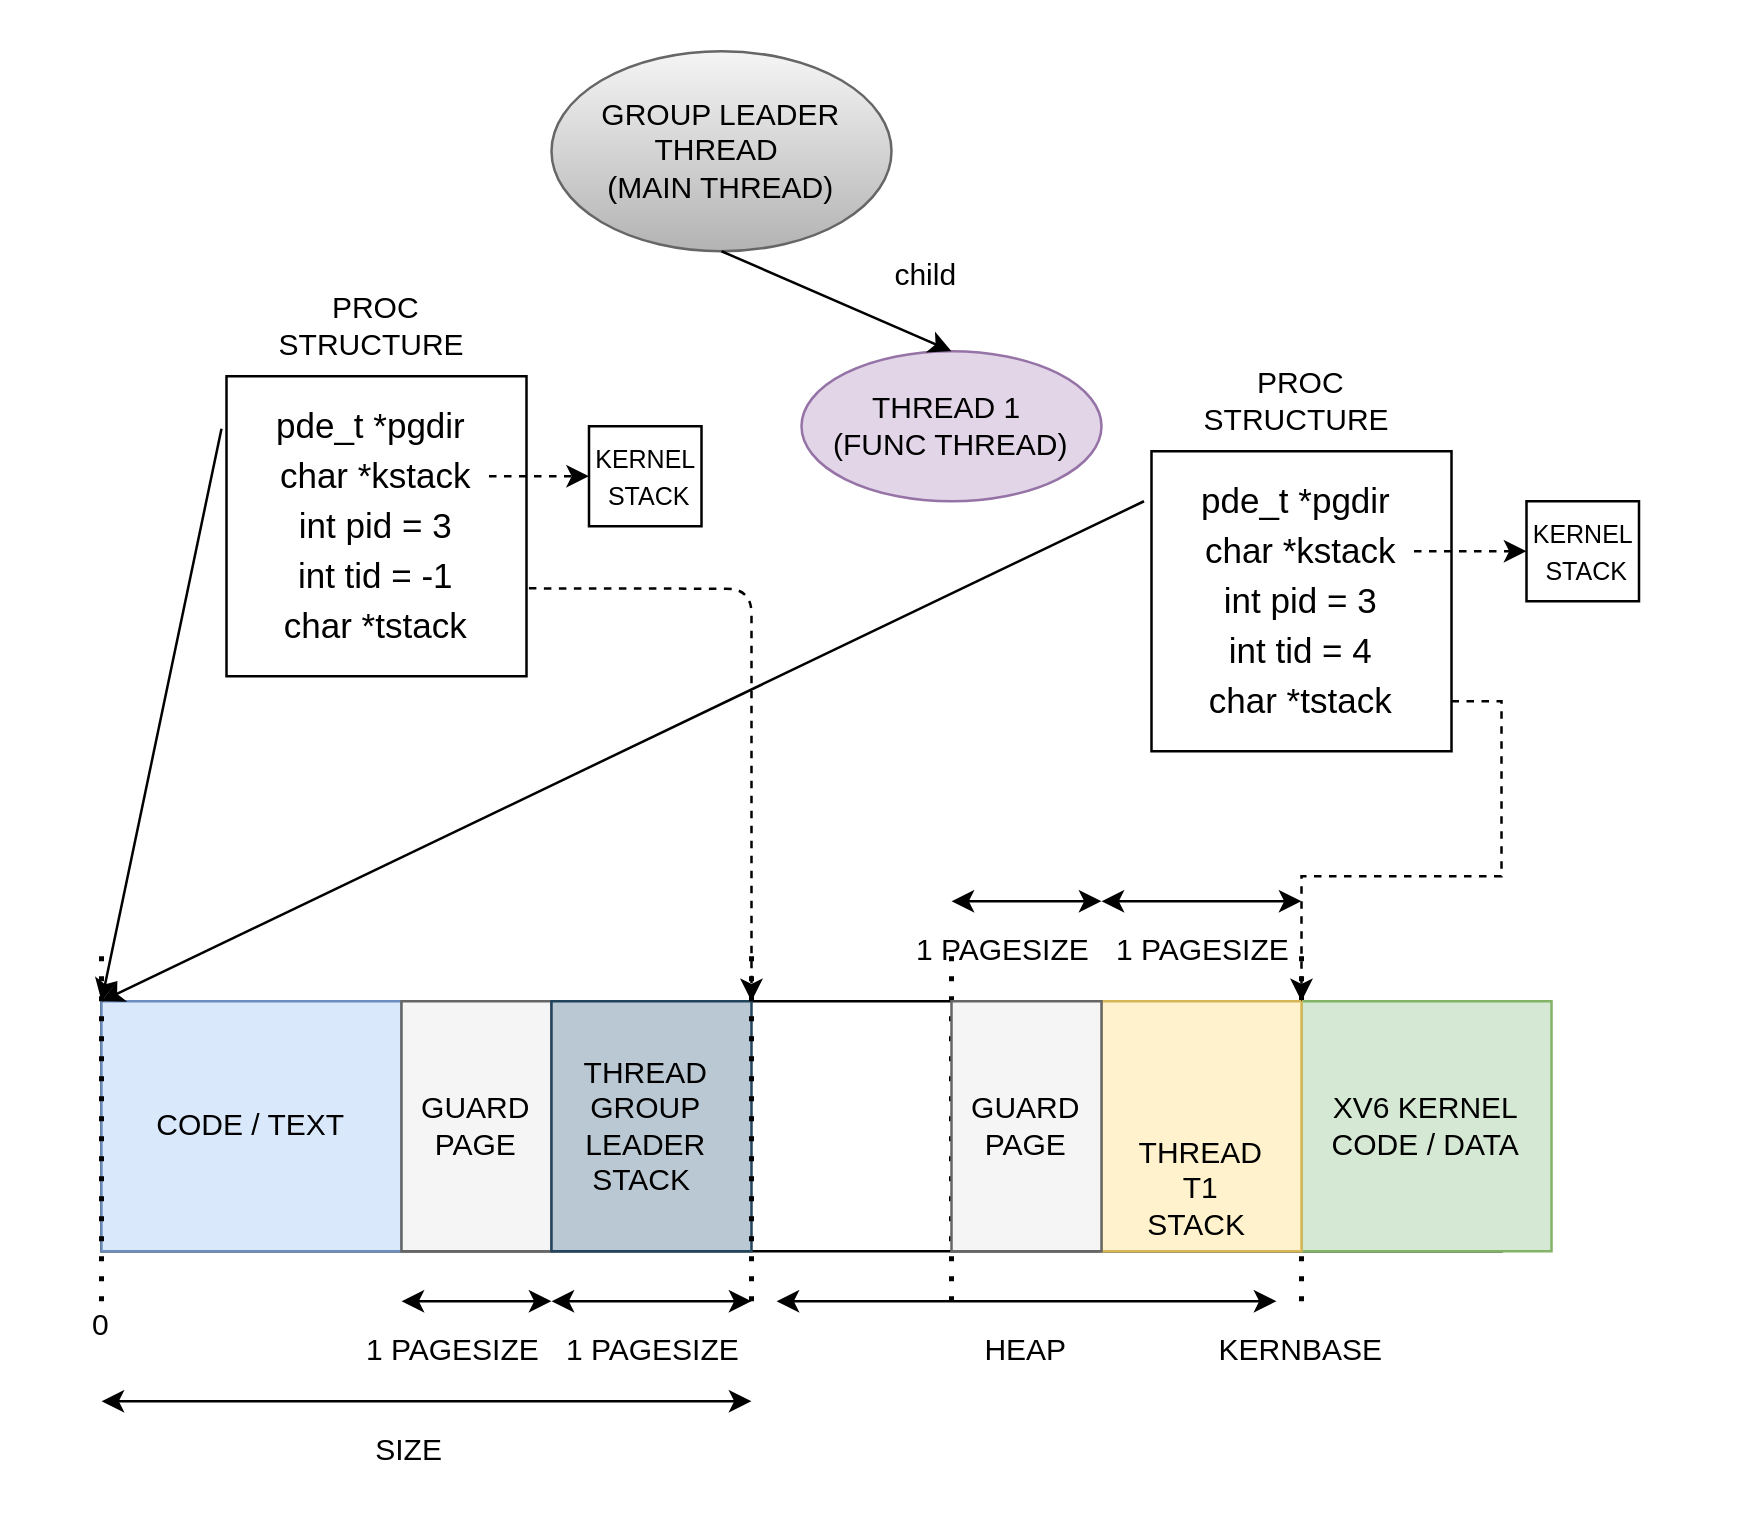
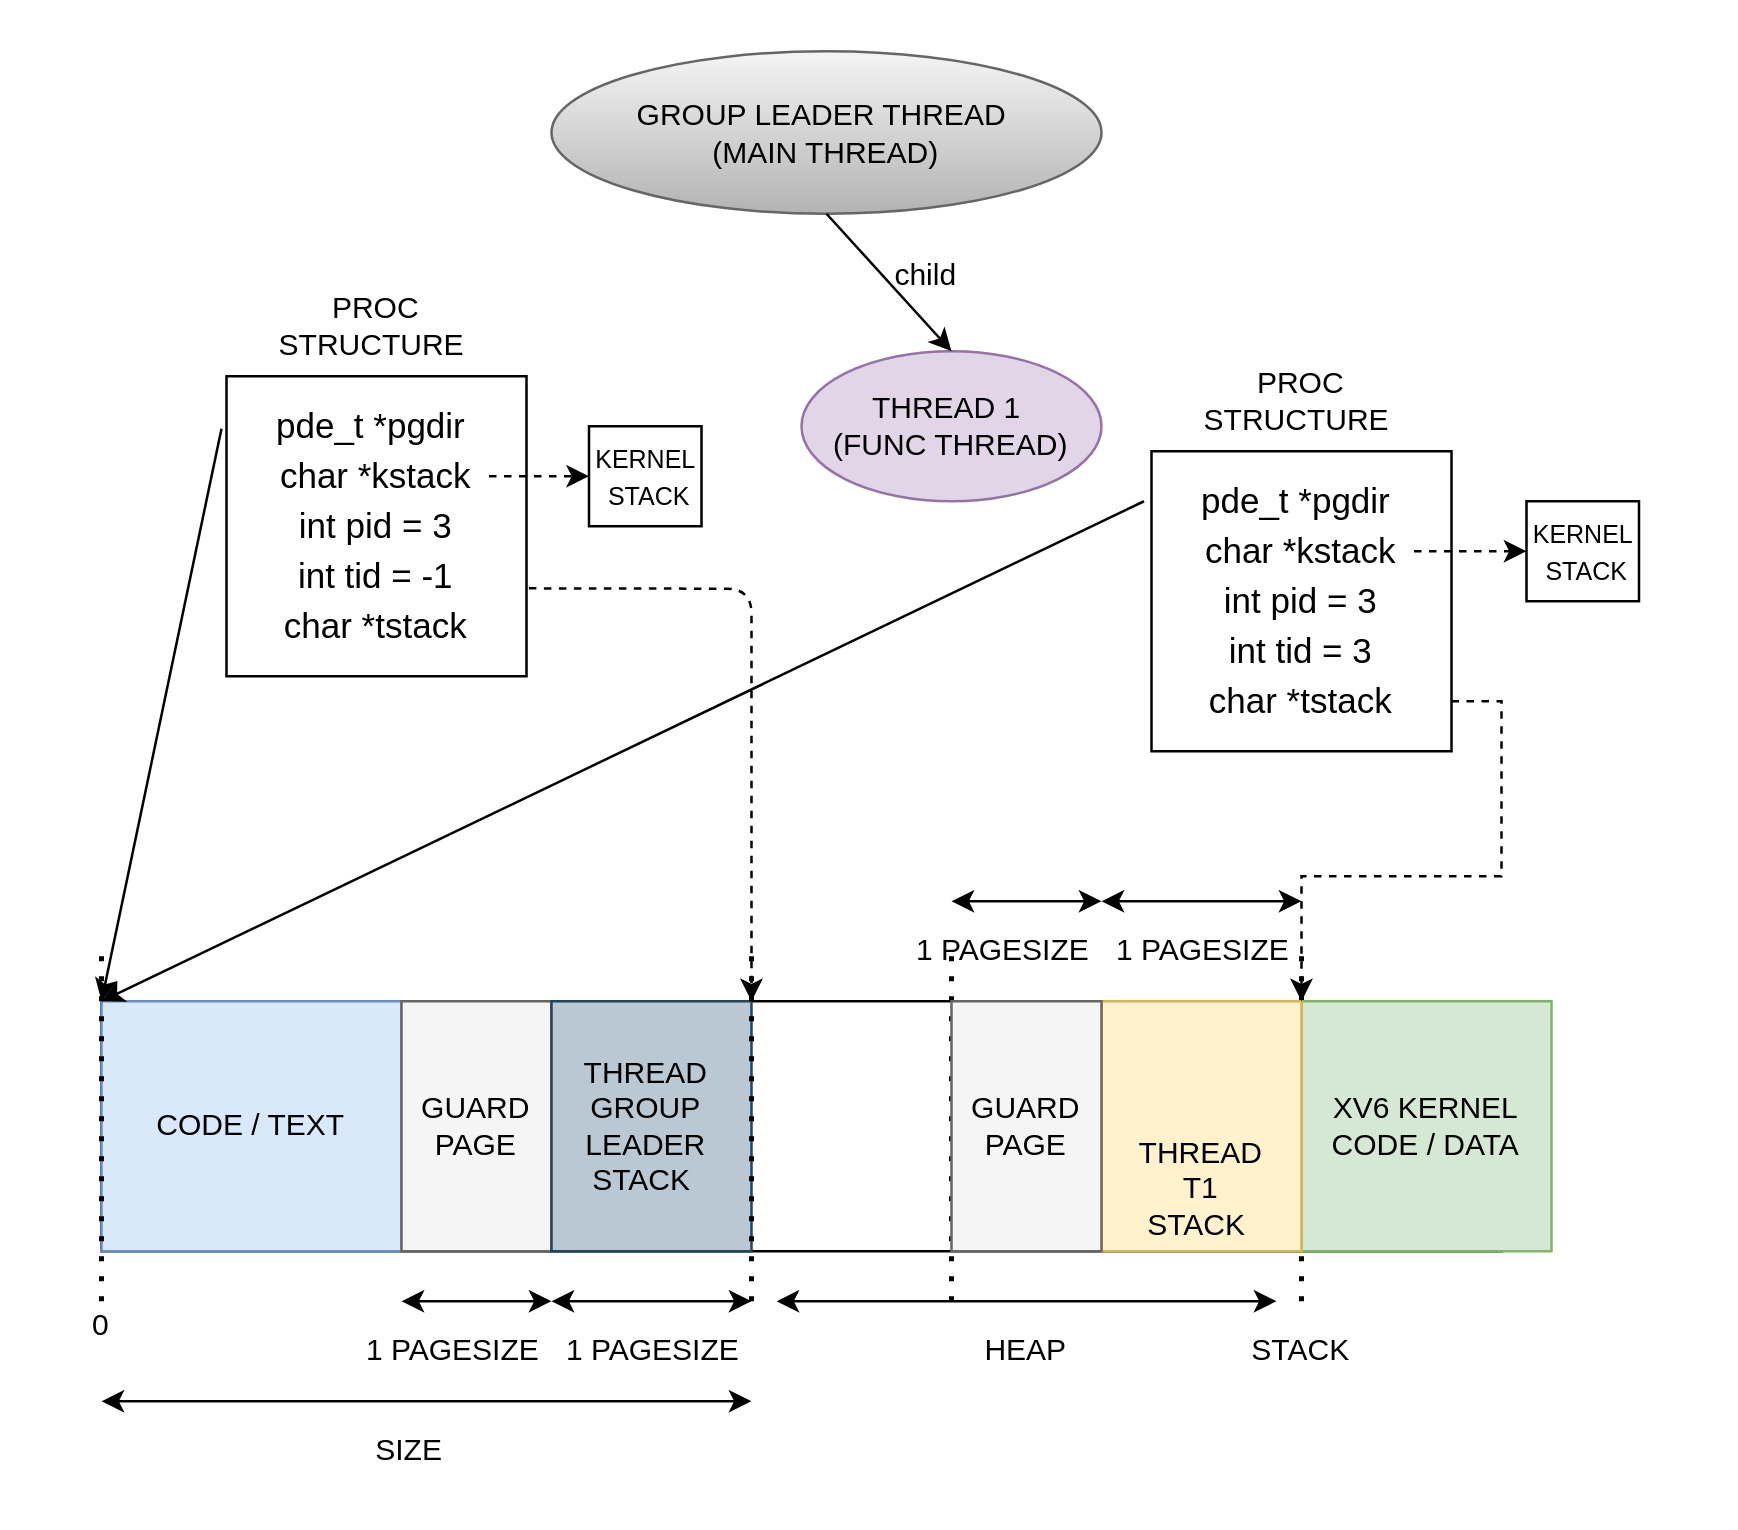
- <mxCell id="27" value="GROUP LEADER THREAD&amp;nbsp;&lt;br&gt;(MAIN THREAD)" style="ellipse;whiteSpace=wrap;html=1;gradientColor=#b3b3b3;fillColor=#f5f5f5;strokeColor=#666666;" parent="1" vertex="1"><mxGeometry x="220" y="20" width="136" height="80" as="geometry" /></mxCell>
+ <mxCell id="27" value="GROUP LEADER THREAD&amp;nbsp;&lt;br&gt;(MAIN THREAD)" style="ellipse;whiteSpace=wrap;html=1;gradientColor=#b3b3b3;fillColor=#f5f5f5;strokeColor=#666666;" parent="1" vertex="1"><mxGeometry x="220" y="20" width="220" height="65" as="geometry" /></mxCell>
- <mxCell id="41" value="&lt;span style=&quot;font-size: 14px&quot;&gt;int tid = 4&lt;/span&gt;" style="text;html=1;strokeColor=none;fillColor=none;align=center;verticalAlign=middle;whiteSpace=wrap;rounded=0;" parent="1" vertex="1"><mxGeometry x="475" y="250" width="90" height="20" as="geometry" /></mxCell>
+ <mxCell id="41" value="&lt;span style=&quot;font-size: 14px&quot;&gt;int tid = 3&lt;/span&gt;" style="text;html=1;strokeColor=none;fillColor=none;align=center;verticalAlign=middle;whiteSpace=wrap;rounded=0;" parent="1" vertex="1"><mxGeometry x="475" y="250" width="90" height="20" as="geometry" /></mxCell>
- <mxCell id="15" value="KERNBASE" style="text;html=1;strokeColor=none;fillColor=none;align=center;verticalAlign=middle;whiteSpace=wrap;rounded=0;" parent="1" vertex="1"><mxGeometry x="500" y="530" width="40" height="20" as="geometry" /></mxCell>
+ <mxCell id="15" value="STACK" style="text;html=1;strokeColor=none;fillColor=none;align=center;verticalAlign=middle;whiteSpace=wrap;rounded=0;" parent="1" vertex="1"><mxGeometry x="500" y="530" width="40" height="20" as="geometry" /></mxCell>
